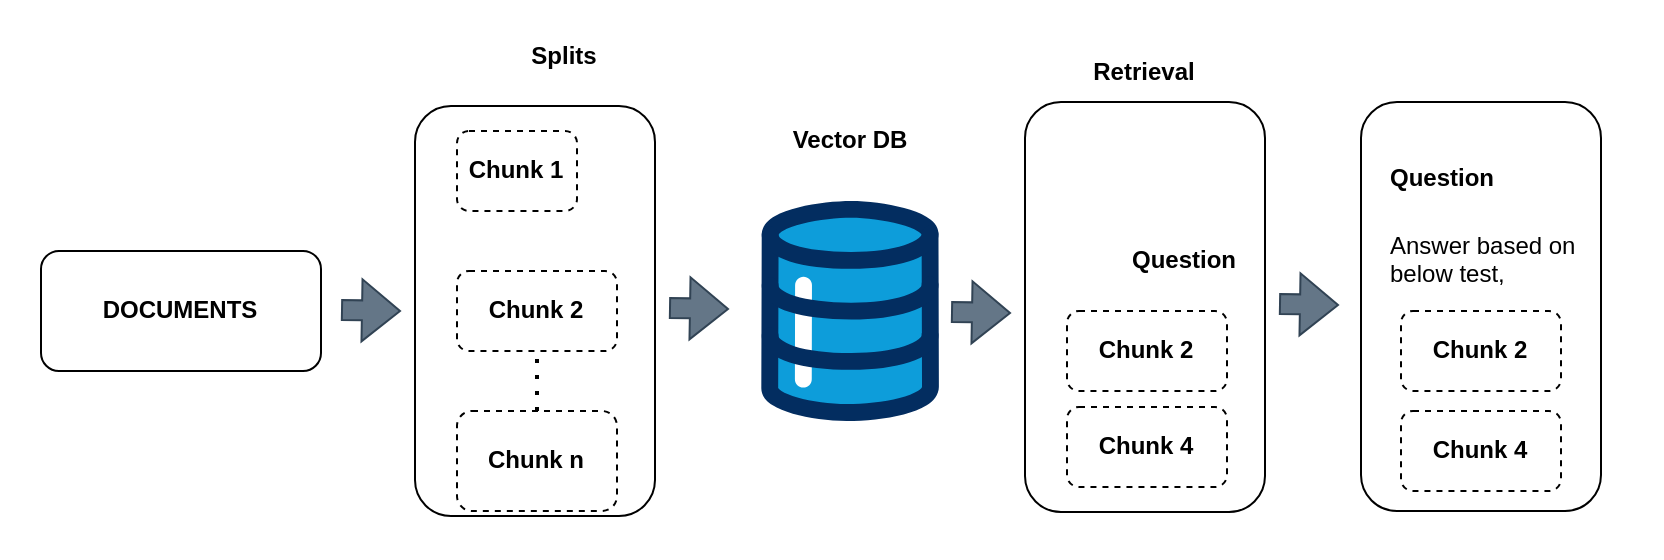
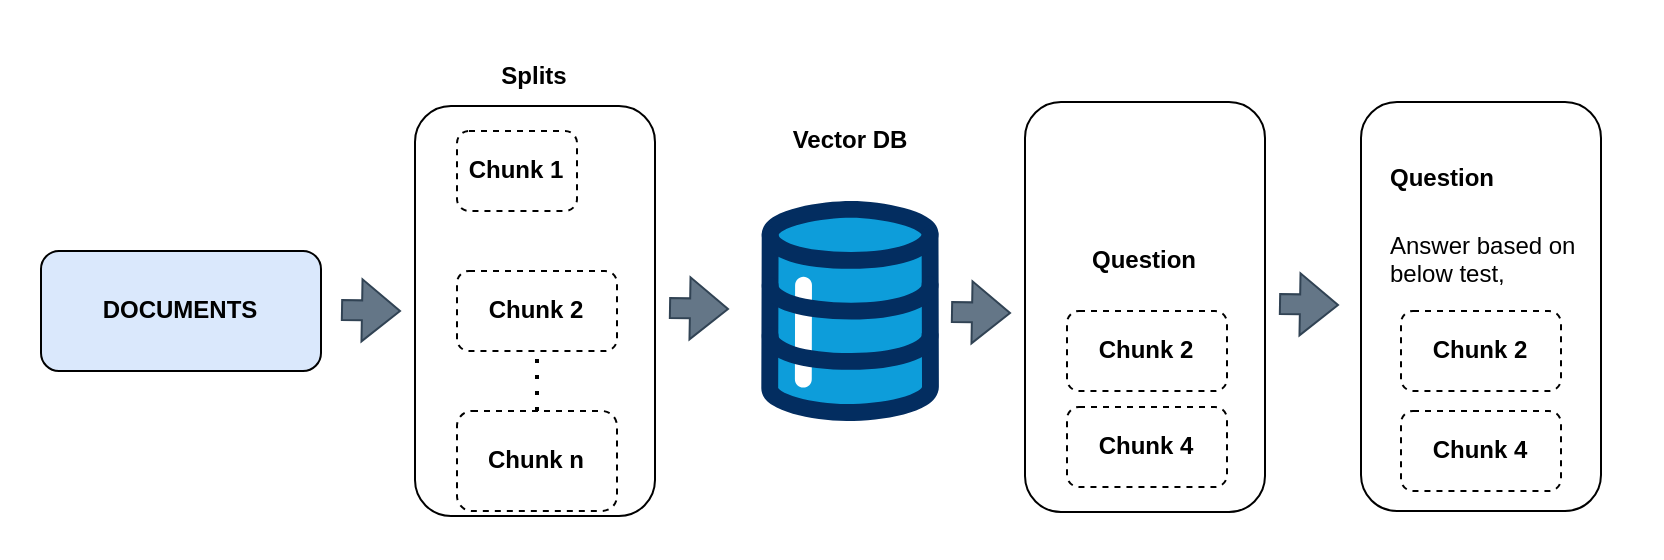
- <mxCell id="8" value="&lt;b&gt;Splits&lt;/b&gt;" style="text;html=1;strokeColor=none;fillColor=none;align=center;verticalAlign=middle;whiteSpace=wrap;rounded=0;" vertex="1" parent="1"><mxGeometry x="252" y="12.5" width="60" height="30" as="geometry" /></mxCell>
+ <mxCell id="8" value="&lt;b&gt;Splits&lt;/b&gt;" style="text;html=1;strokeColor=none;fillColor=none;align=center;verticalAlign=middle;whiteSpace=wrap;rounded=0;" vertex="1" parent="1"><mxGeometry x="237" y="22.5" width="60" height="30" as="geometry" /></mxCell>
- <mxCell id="17" value="&lt;b&gt;Retrieval&lt;/b&gt;" style="text;html=1;strokeColor=none;fillColor=none;align=center;verticalAlign=middle;whiteSpace=wrap;rounded=0;" vertex="1" parent="1"><mxGeometry x="542" y="20.5" width="60" height="30" as="geometry" /></mxCell>
- <mxCell id="19" value="&lt;b&gt;Question&lt;/b&gt;" style="text;html=1;strokeColor=none;fillColor=none;align=center;verticalAlign=middle;whiteSpace=wrap;rounded=0;" vertex="1" parent="1"><mxGeometry x="562" y="115" width="60" height="30" as="geometry" /></mxCell>
+ <mxCell id="19" value="&lt;b&gt;Question&lt;/b&gt;" style="text;html=1;strokeColor=none;fillColor=none;align=center;verticalAlign=middle;whiteSpace=wrap;rounded=0;" vertex="1" parent="1"><mxGeometry x="542" y="115" width="60" height="30" as="geometry" /></mxCell>
- <mxCell id="2" value="&lt;b&gt;DOCUMENTS&lt;/b&gt;" style="rounded=1;whiteSpace=wrap;html=1;" vertex="1" parent="1"><mxGeometry x="20" y="125" width="140" height="60" as="geometry" /></mxCell>
+ <mxCell id="2" value="&lt;b&gt;DOCUMENTS&lt;/b&gt;" style="rounded=1;whiteSpace=wrap;html=1;fillColor=#dae8fc;" vertex="1" parent="1"><mxGeometry x="20" y="125" width="140" height="60" as="geometry" /></mxCell>
